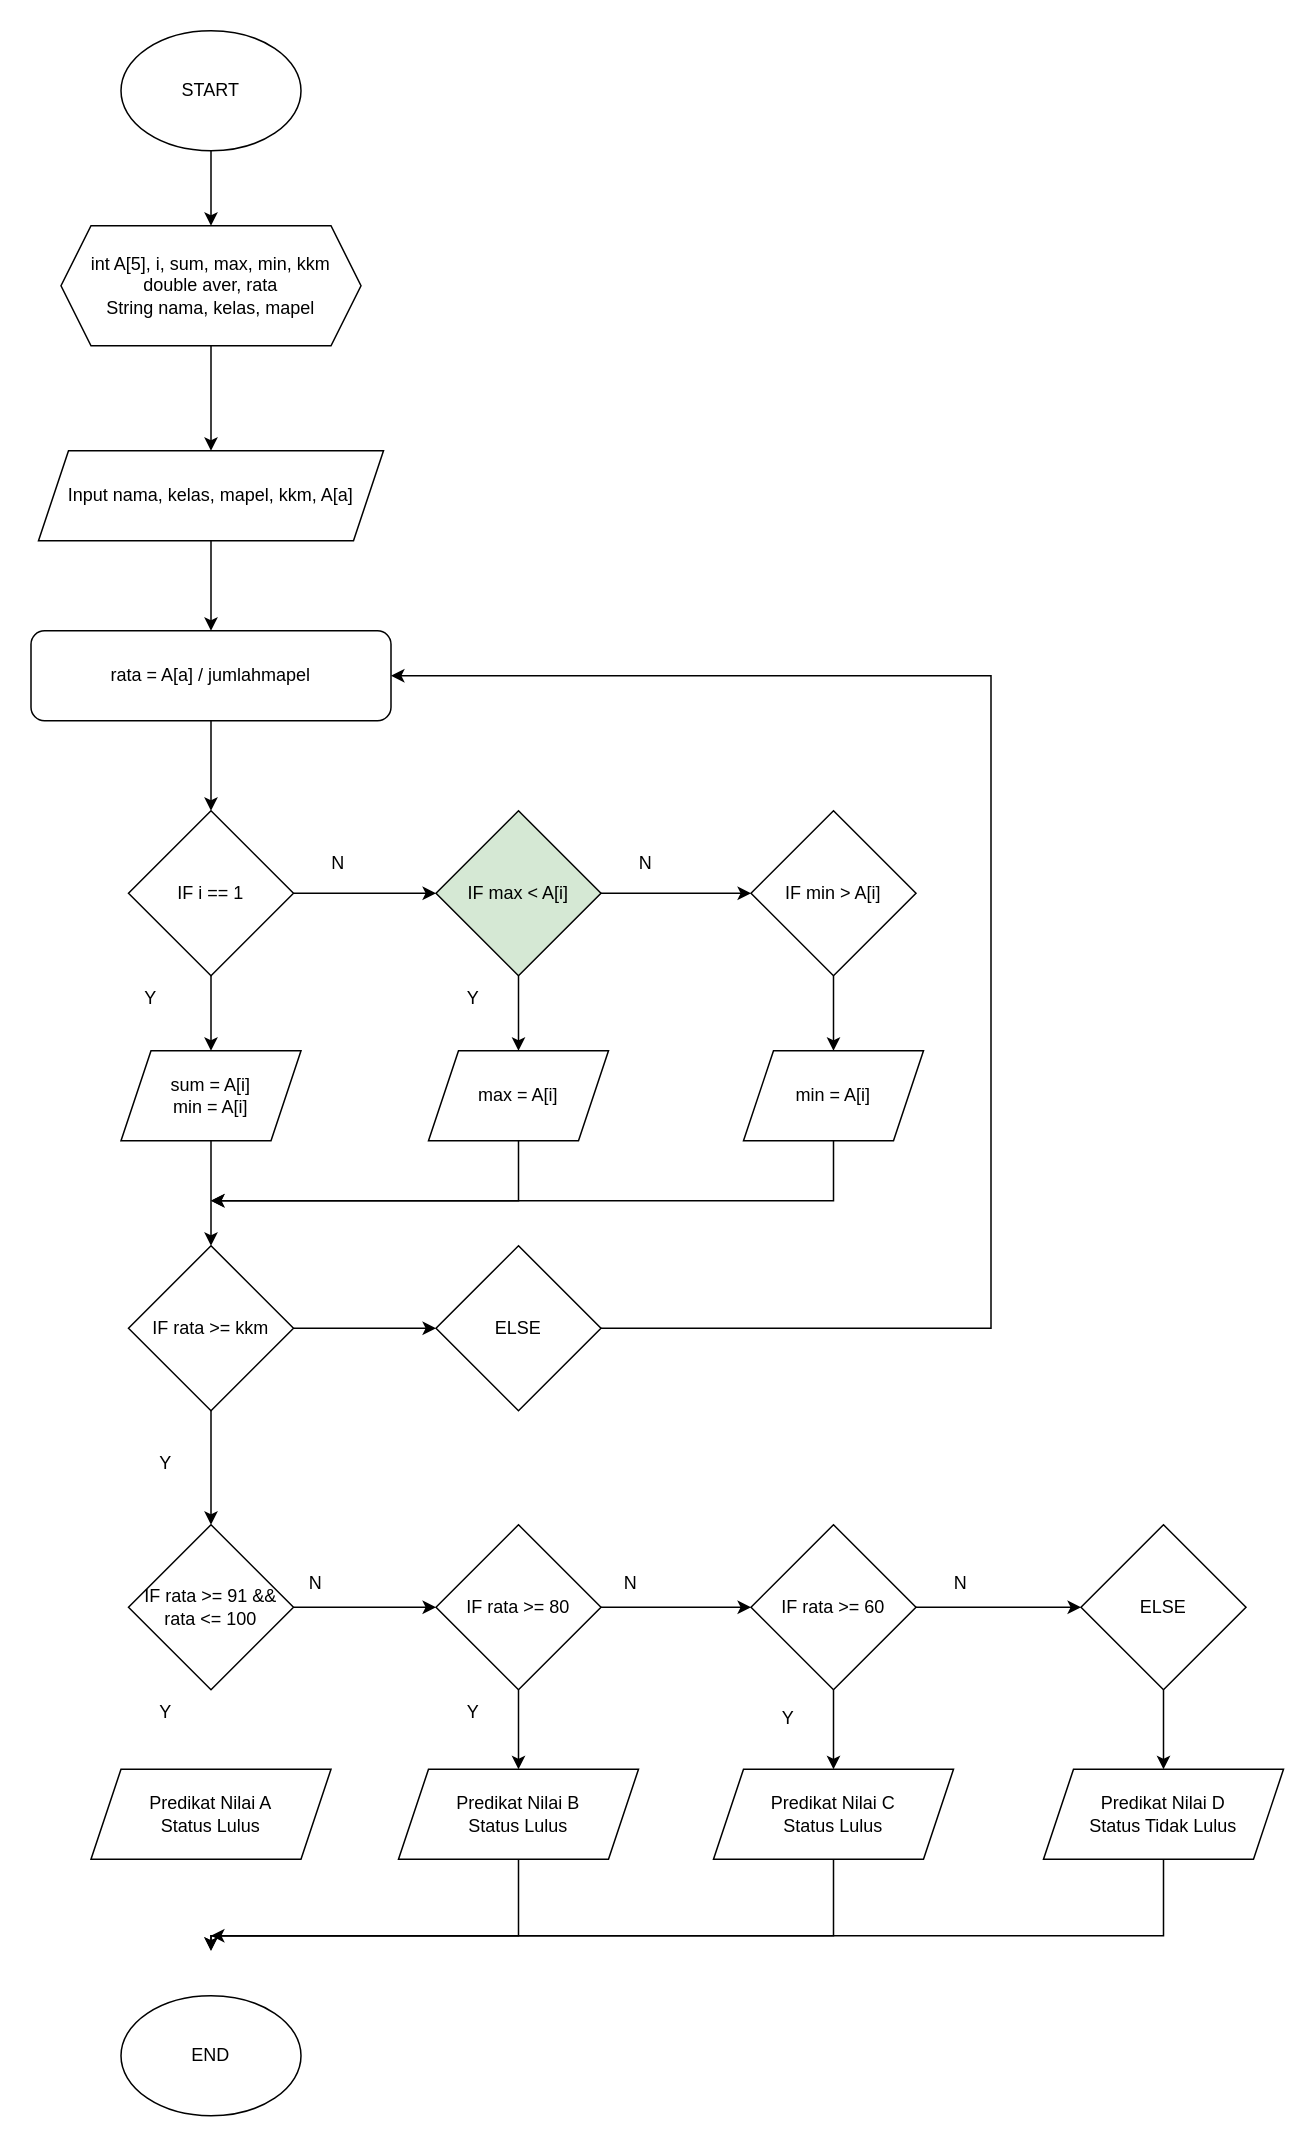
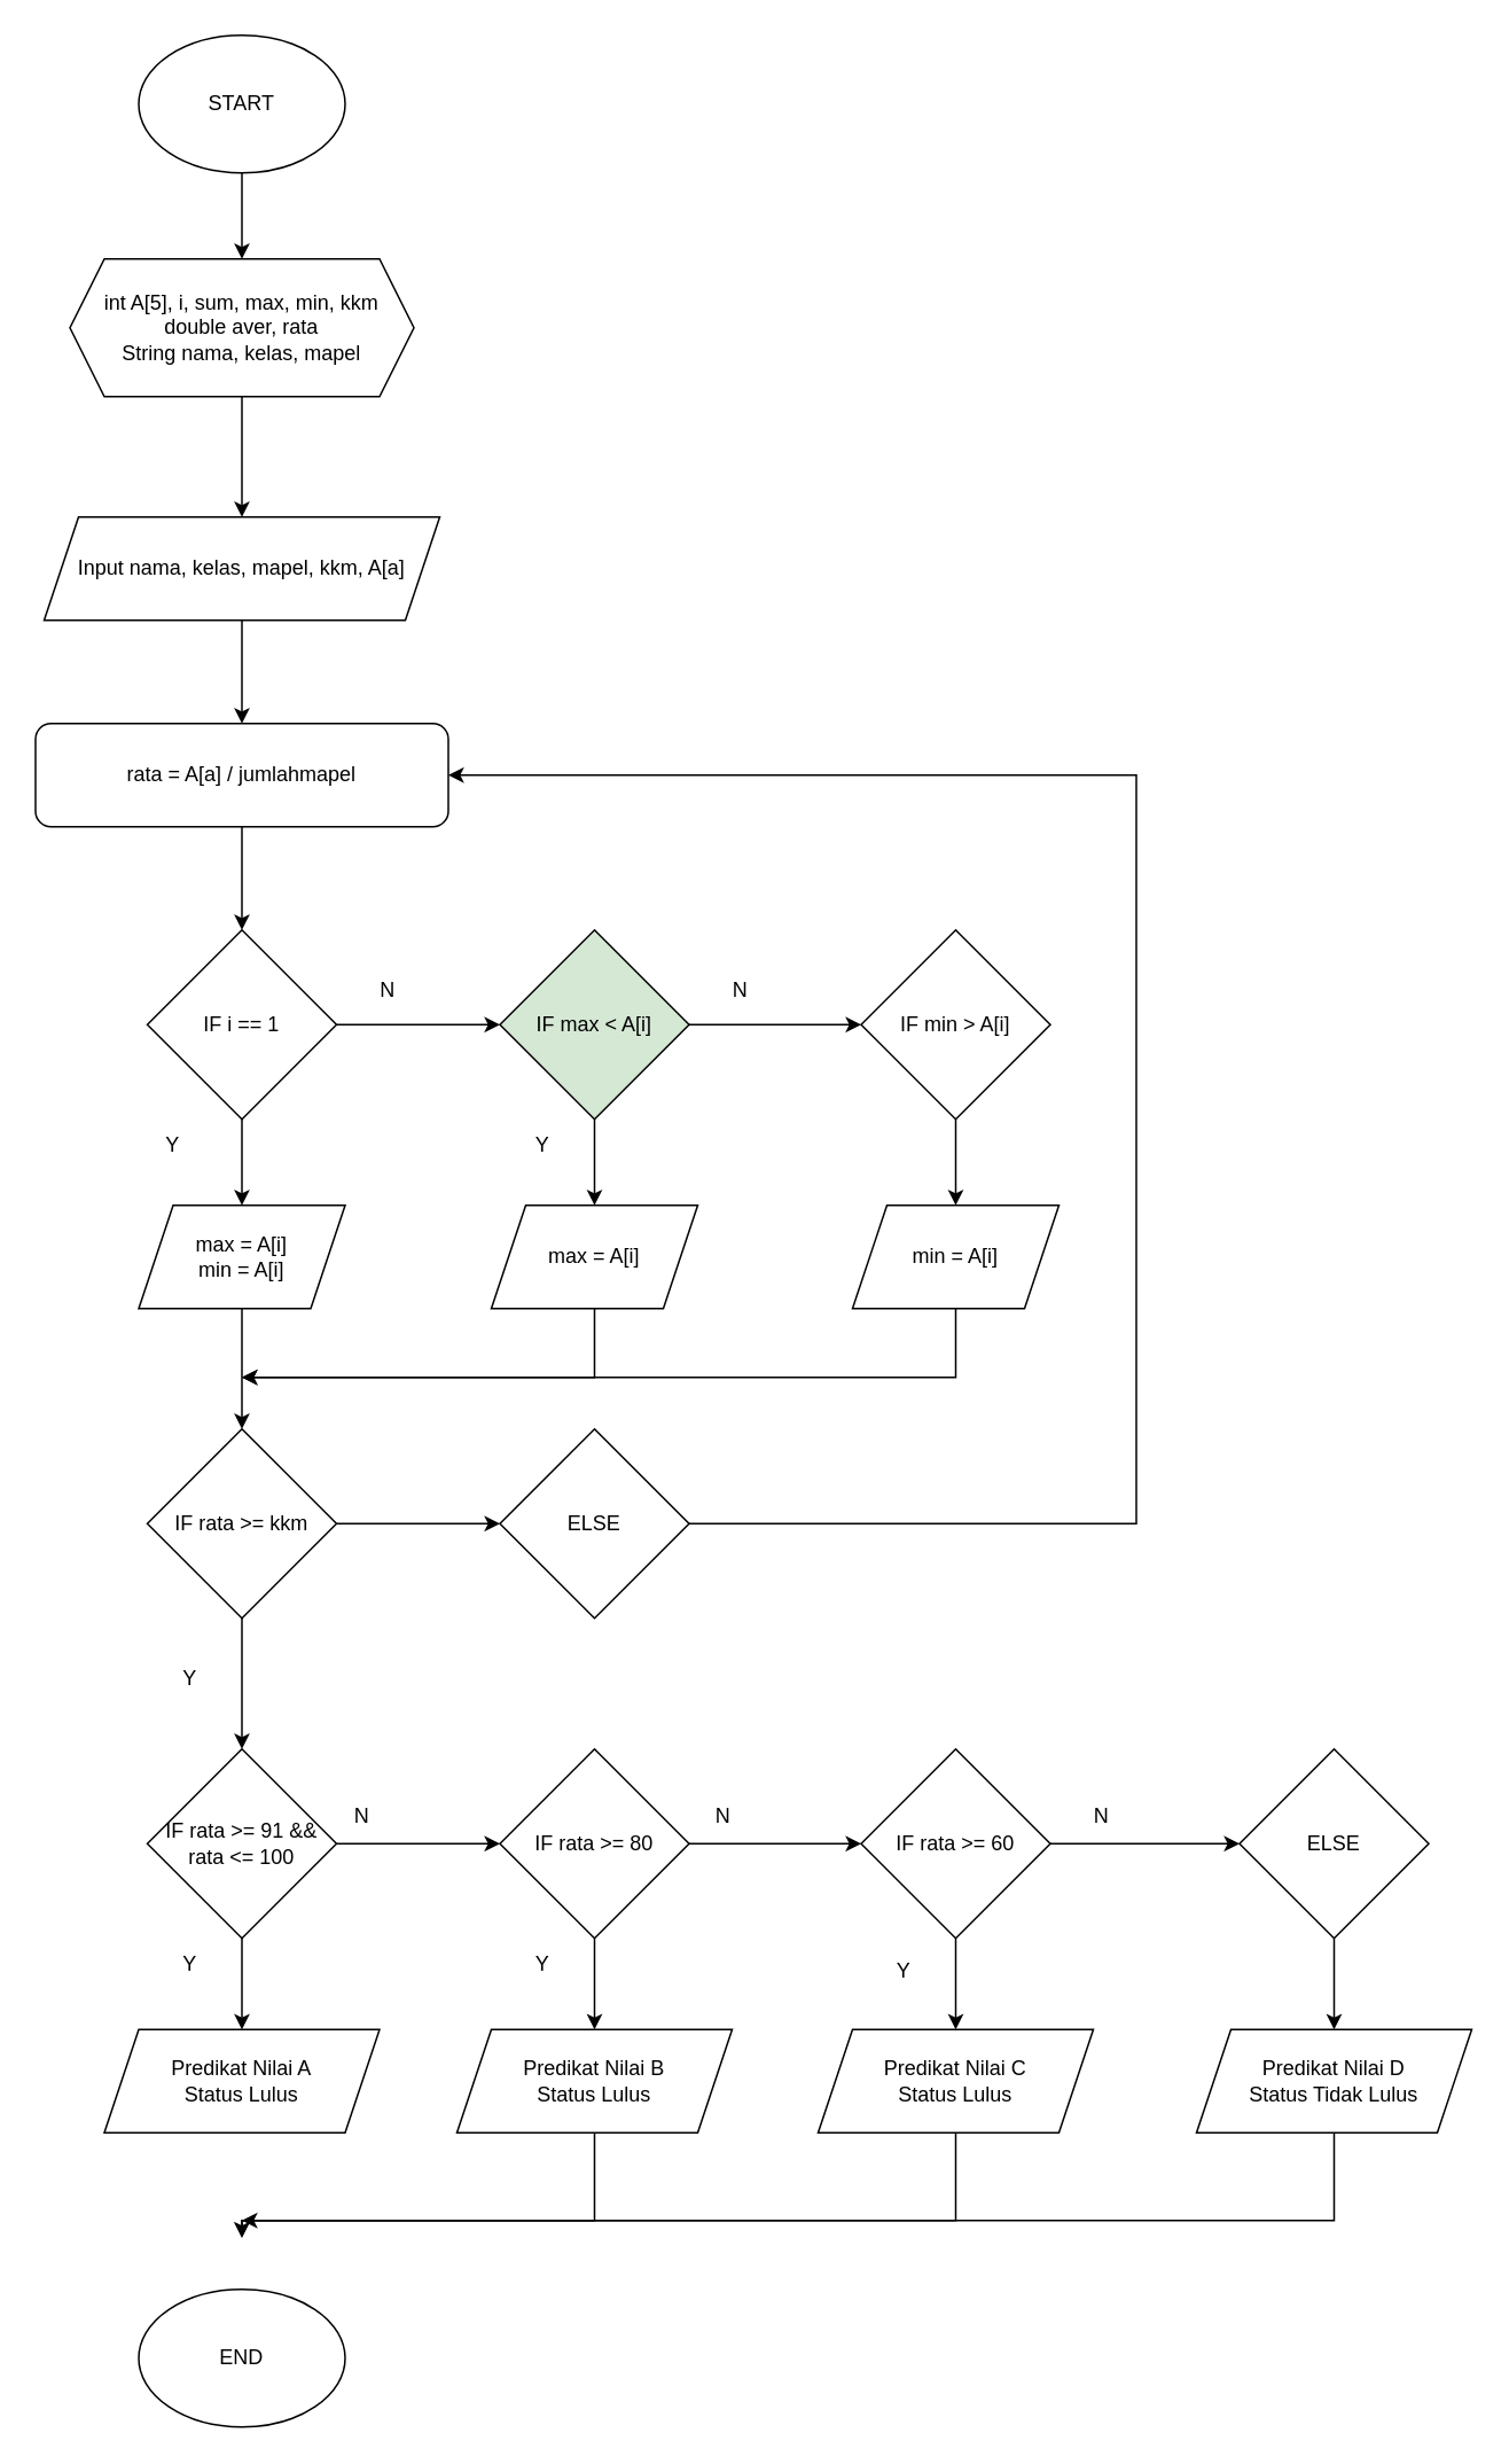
- <mxCell id="39" value="&lt;span&gt;sum = A[i]&lt;/span&gt;&lt;br&gt;&lt;span&gt;min = A[i]&lt;/span&gt;" style="shape=parallelogram;perimeter=parallelogramPerimeter;whiteSpace=wrap;html=1;fixedSize=1;" vertex="1" parent="1"><mxGeometry x="80" y="700" width="120" height="60" as="geometry" /></mxCell>
+ <mxCell id="39" value="&lt;span&gt;max = A[i]&lt;/span&gt;&lt;br&gt;&lt;span&gt;min = A[i]&lt;/span&gt;" style="shape=parallelogram;perimeter=parallelogramPerimeter;whiteSpace=wrap;html=1;fixedSize=1;" vertex="1" parent="1"><mxGeometry x="80" y="700" width="120" height="60" as="geometry" /></mxCell>
+ <mxCell id="18" style="edgeStyle=orthogonalEdgeStyle;rounded=0;orthogonalLoop=1;jettySize=auto;html=1;entryX=0.5;entryY=0;entryDx=0;entryDy=0;" edge="1" parent="1" source="20" target="40"><mxGeometry relative="1" as="geometry" /></mxCell>
